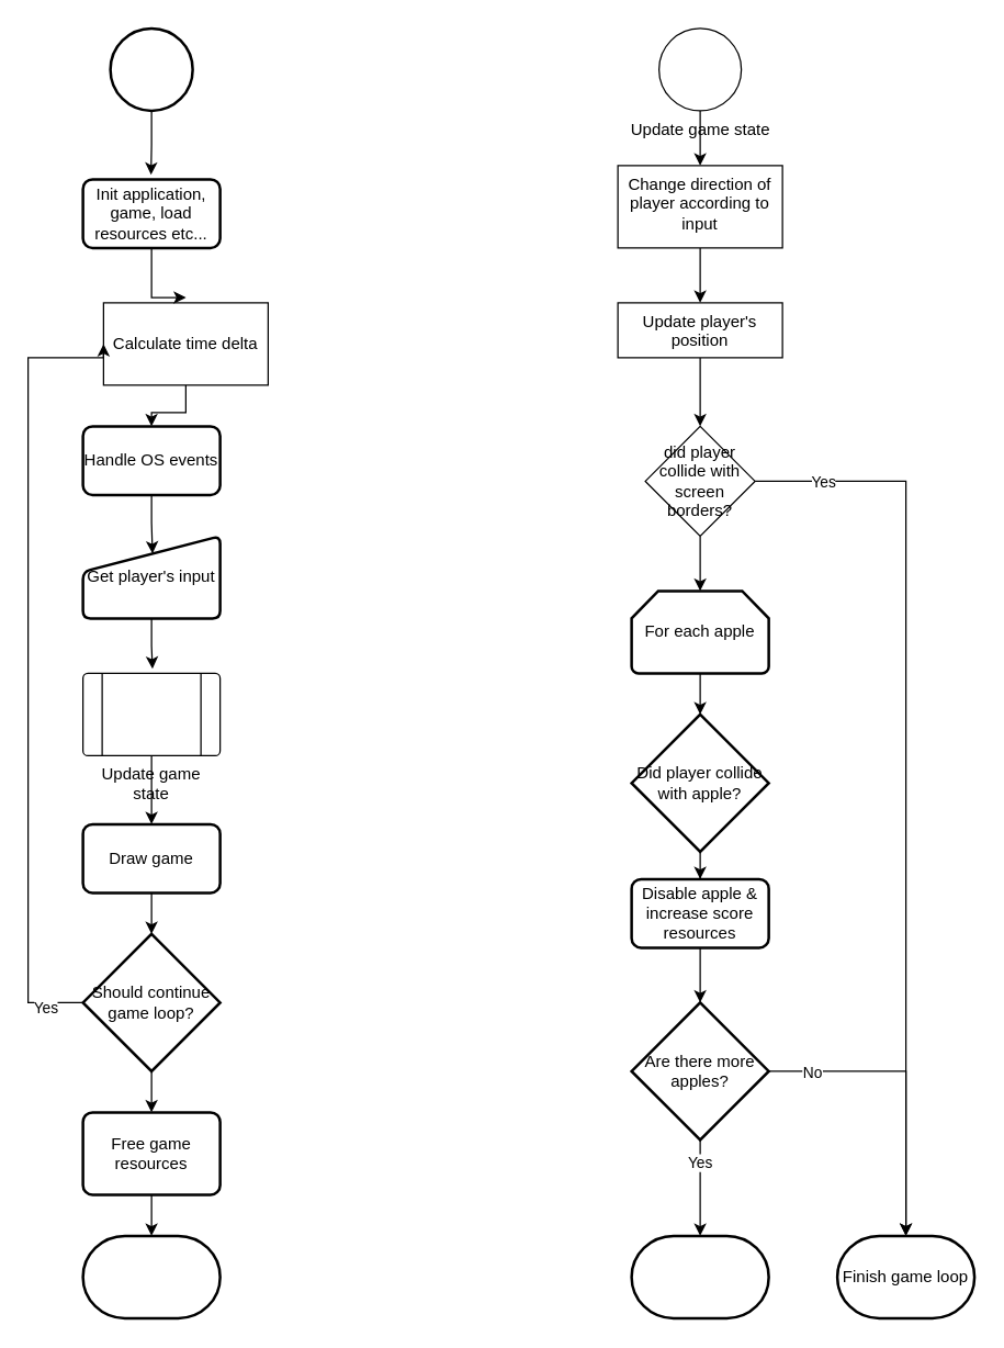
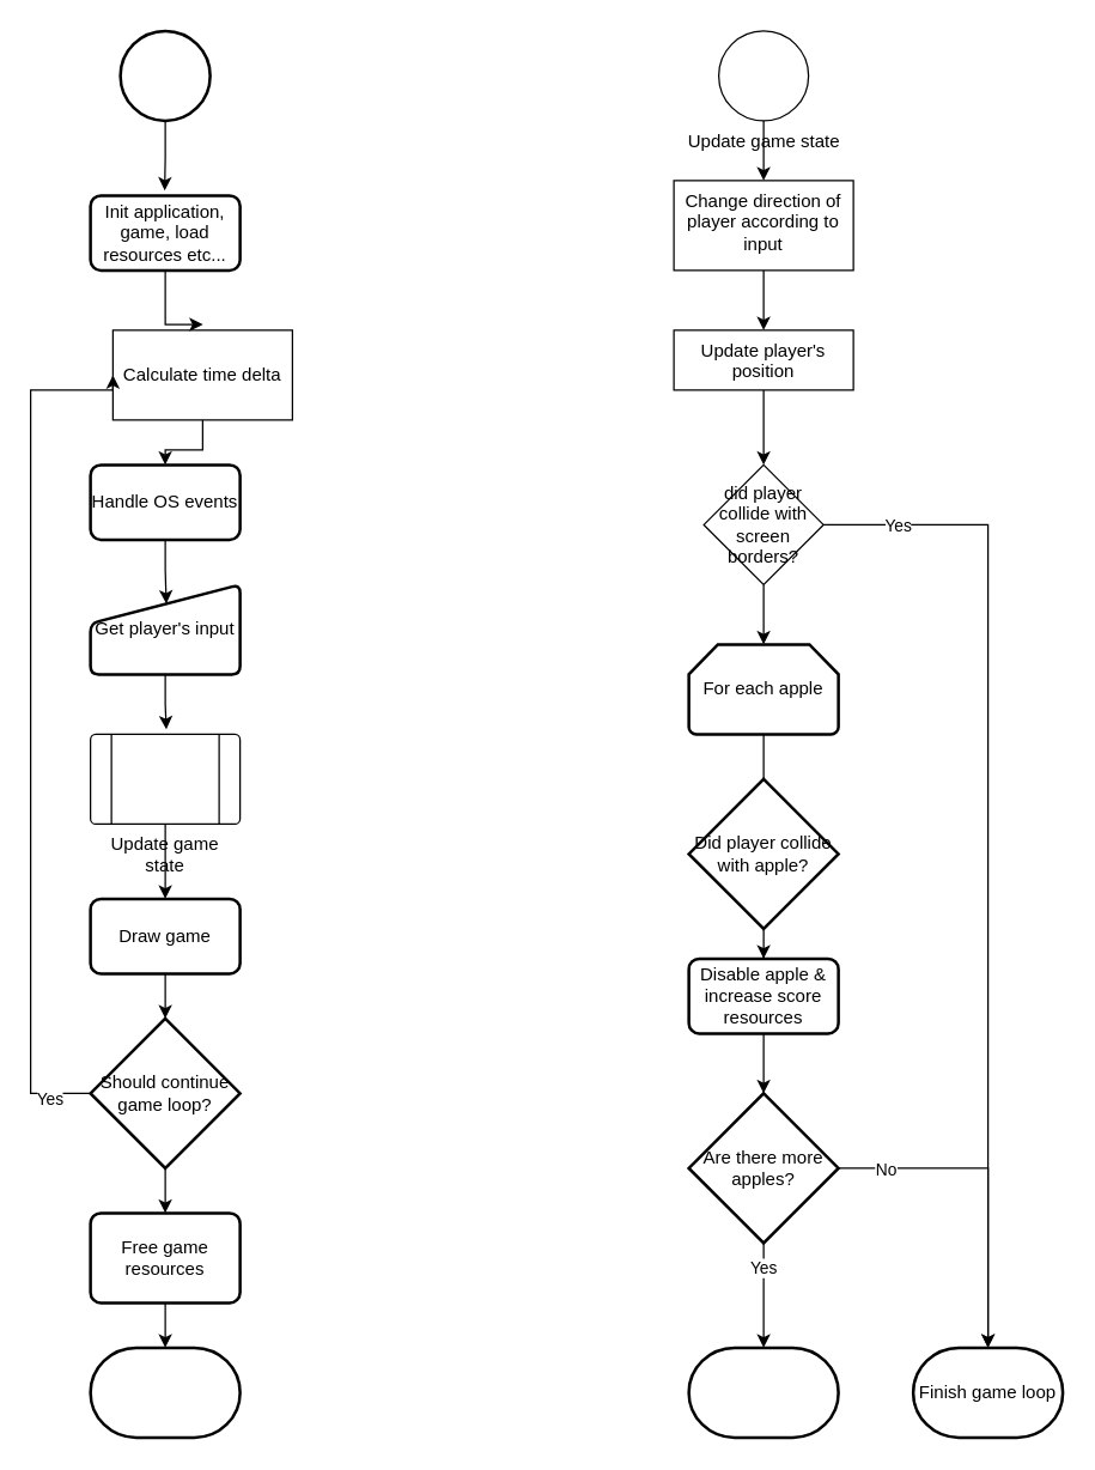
- <mxCell id="34" style="edgeStyle=orthogonalEdgeStyle;rounded=0;orthogonalLoop=1;jettySize=auto;html=1;" edge="1" parent="1" source="35" target="37"><mxGeometry relative="1" as="geometry" /></mxCell>
+ <mxCell id="34" style="edgeStyle=orthogonalEdgeStyle;rounded=0;orthogonalLoop=1;jettySize=auto;html=1;endArrow=none;" edge="1" parent="1" source="35" target="37"><mxGeometry relative="1" as="geometry" /></mxCell>
